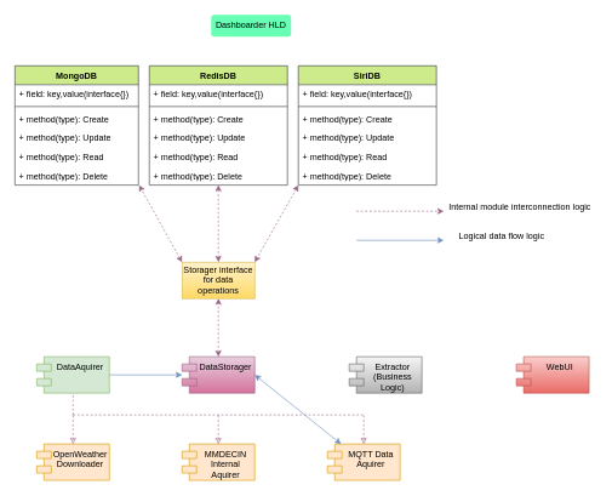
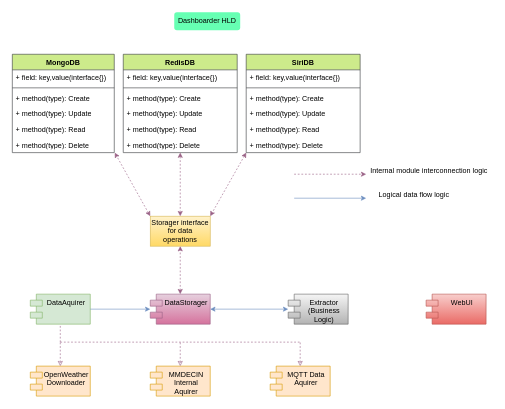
- <mxCell id="41" value="" style="endArrow=classic;startArrow=classic;html=1;rounded=0;exitX=1;exitY=0.5;exitDx=0;exitDy=0;fillColor=#dae8fc;gradientColor=#7ea6e0;strokeColor=#6c8ebf;" edge="1" parent="1" source="3" target="7"><mxGeometry width="50" height="50" relative="1" as="geometry"><mxPoint x="500" y="380" as="sourcePoint" /><mxPoint x="450" y="520" as="targetPoint" /></mxGeometry></mxCell>
+ <mxCell id="41" value="" style="endArrow=classic;startArrow=classic;html=1;rounded=0;exitX=1;exitY=0.5;exitDx=0;exitDy=0;entryX=0;entryY=0.5;entryDx=0;entryDy=0;entryPerimeter=0;fillColor=#dae8fc;gradientColor=#7ea6e0;strokeColor=#6c8ebf;" edge="1" parent="1" source="3" target="40"><mxGeometry width="50" height="50" relative="1" as="geometry"><mxPoint x="500" y="380" as="sourcePoint" /><mxPoint x="450" y="520" as="targetPoint" /></mxGeometry></mxCell>
